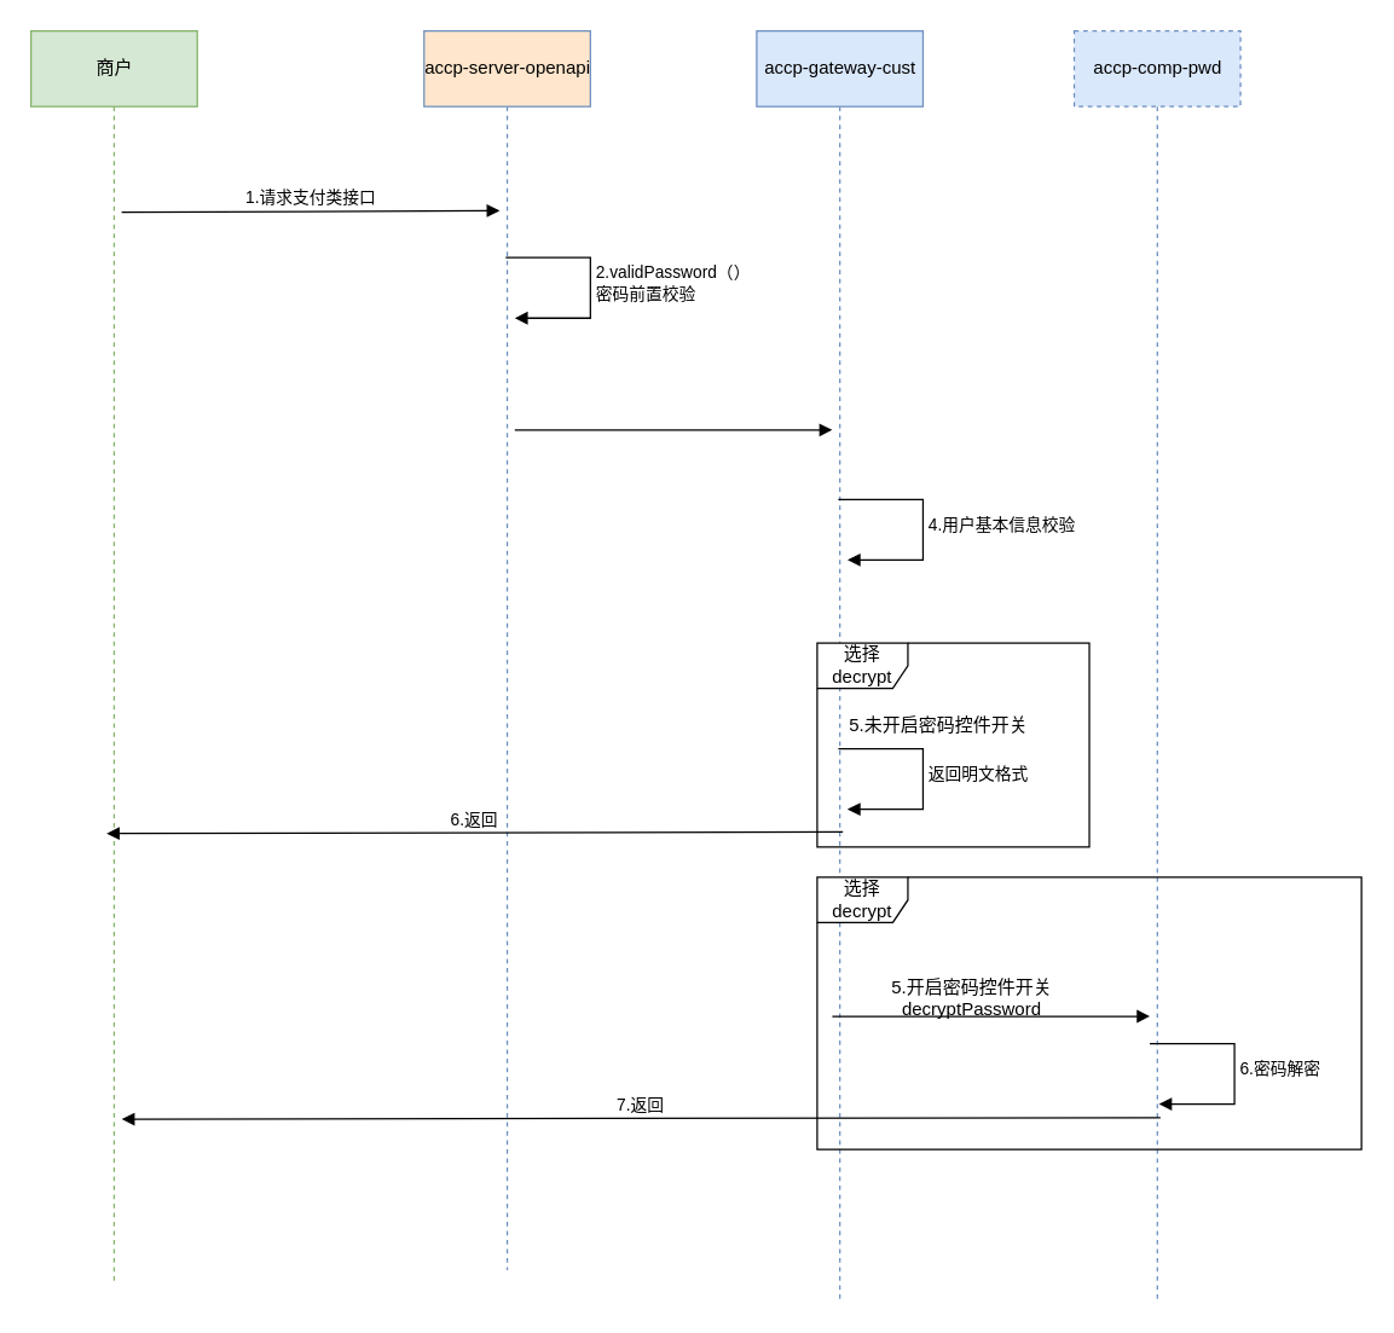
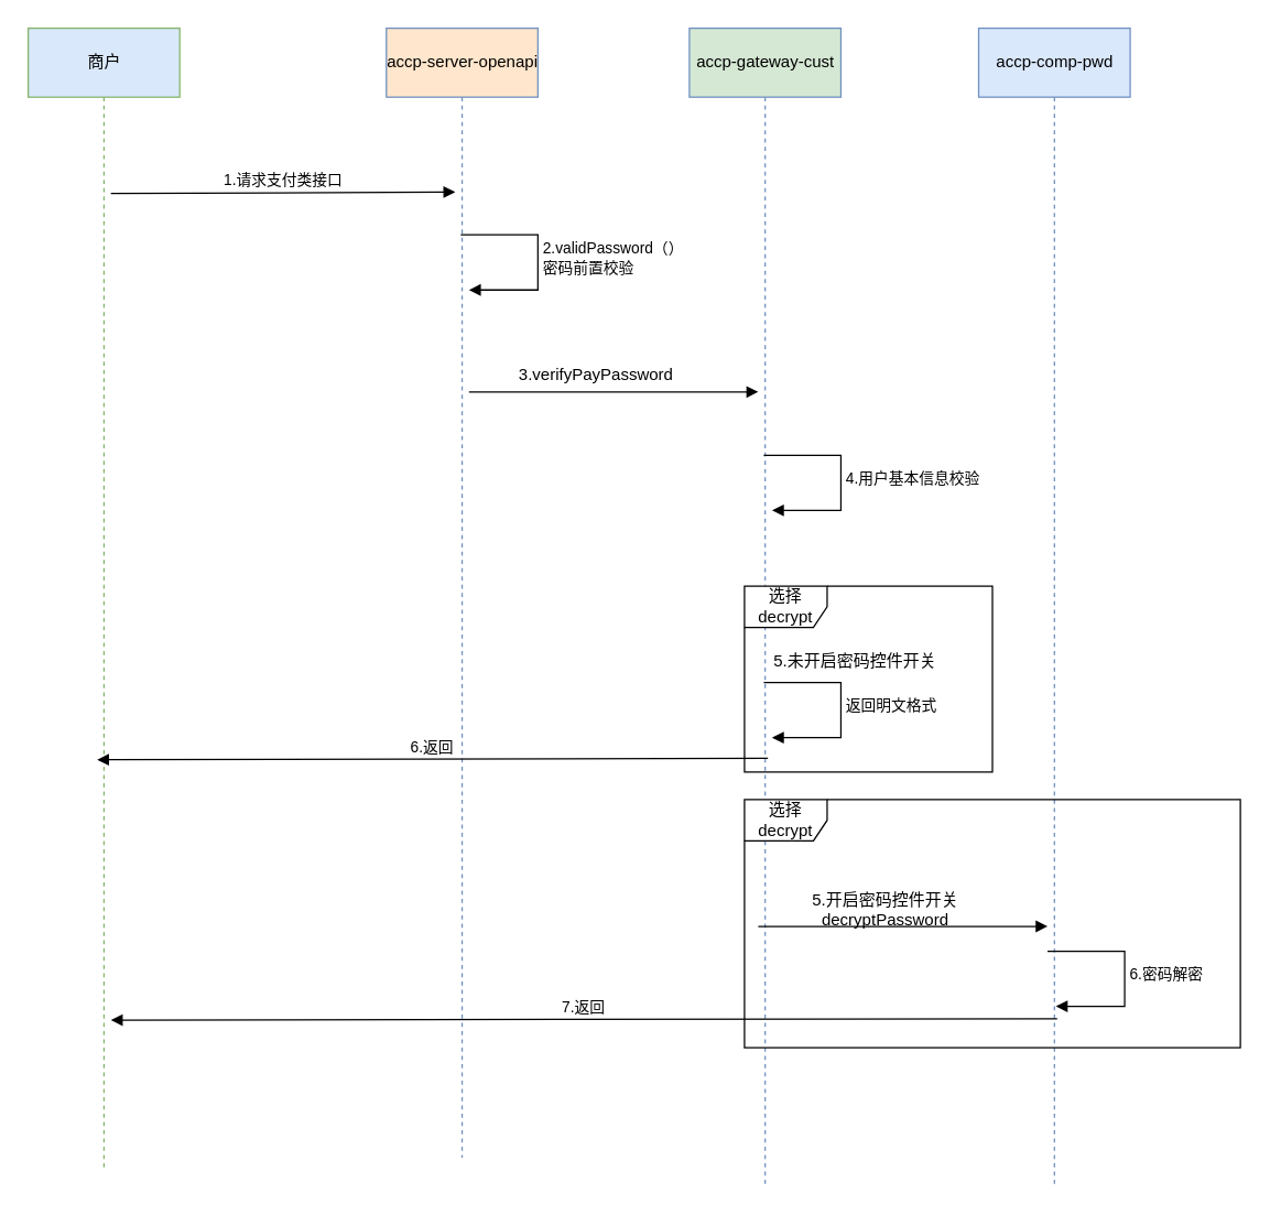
- <mxCell id="3" value="商户" style="html=1;fillColor=#d5e8d4;strokeColor=#82b366;" vertex="1" parent="1"><mxGeometry x="20" y="20" width="110" height="50" as="geometry" /></mxCell>
+ <mxCell id="3" value="商户" style="html=1;fillColor=#dae8fc;strokeColor=#82b366;" vertex="1" parent="1"><mxGeometry x="20" y="20" width="110" height="50" as="geometry" /></mxCell>
- <mxCell id="7" value="accp-gateway-cust" style="html=1;fillColor=#dae8fc;strokeColor=#6c8ebf;" vertex="1" parent="1"><mxGeometry x="500" y="20" width="110" height="50" as="geometry" /></mxCell>
+ <mxCell id="7" value="accp-gateway-cust" style="html=1;fillColor=#d5e8d4;strokeColor=#6c8ebf;" vertex="1" parent="1"><mxGeometry x="500" y="20" width="110" height="50" as="geometry" /></mxCell>
- <mxCell id="9" value="accp-comp-pwd" style="html=1;fillColor=#dae8fc;strokeColor=#6c8ebf;dashed=1;" vertex="1" parent="1"><mxGeometry x="710" y="20" width="110" height="50" as="geometry" /></mxCell>
+ <mxCell id="9" value="accp-comp-pwd" style="html=1;fillColor=#dae8fc;strokeColor=#6c8ebf;" vertex="1" parent="1"><mxGeometry x="710" y="20" width="110" height="50" as="geometry" /></mxCell>
+ <mxCell id="13" value="3.verifyPayPassword" style="text;html=1;align=center;verticalAlign=middle;resizable=0;points=[];autosize=1;strokeColor=none;fillColor=none;" vertex="1" parent="1"><mxGeometry x="367" y="262" width="130" height="20" as="geometry" /></mxCell>
